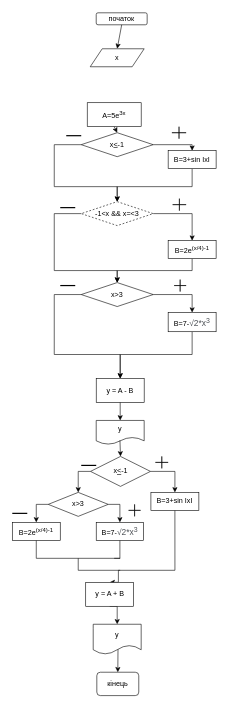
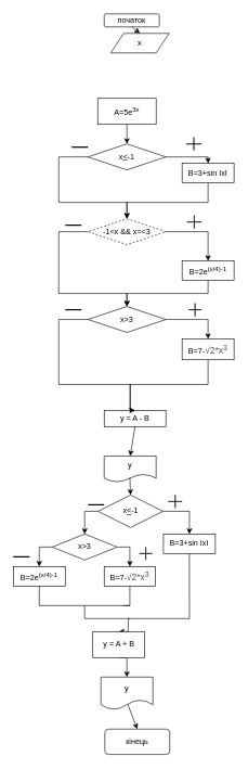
- <mxCell id="3" value="x" style="shape=parallelogram;perimeter=parallelogramPerimeter;whiteSpace=wrap;html=1;fixedSize=1;" vertex="1" parent="1"><mxGeometry x="150" y="80" width="90" height="30" as="geometry" /></mxCell>
+ <mxCell id="3" value="x" style="shape=parallelogram;perimeter=parallelogramPerimeter;whiteSpace=wrap;html=1;fixedSize=1;" vertex="1" parent="1"><mxGeometry x="170" y="50" width="90" height="30" as="geometry" /></mxCell>
- <mxCell id="4" value="А=5e&lt;sup&gt;3x&lt;/sup&gt;" style="rounded=0;whiteSpace=wrap;html=1;" vertex="1" parent="1"><mxGeometry x="145" y="170" width="90" height="40" as="geometry" /></mxCell>
+ <mxCell id="4" value="А=5e&lt;sup&gt;3x&lt;/sup&gt;" style="rounded=0;whiteSpace=wrap;html=1;" vertex="1" parent="1"><mxGeometry x="150" y="150" width="90" height="40" as="geometry" /></mxCell>
- <mxCell id="18" value="y = A - B" style="rounded=0;whiteSpace=wrap;html=1;" vertex="1" parent="1"><mxGeometry x="160" y="630" width="80" height="40" as="geometry" /></mxCell>
+ <mxCell id="18" value="y = A - B" style="rounded=0;whiteSpace=wrap;html=1;" vertex="1" parent="1"><mxGeometry x="160" y="630" width="95" height="25" as="geometry" /></mxCell>
- <mxCell id="40" value="кінець" style="rounded=1;whiteSpace=wrap;html=1;" vertex="1" parent="1"><mxGeometry x="161" y="1120" width="70" height="39" as="geometry" /></mxCell>
+ <mxCell id="40" value="кінець" style="rounded=1;whiteSpace=wrap;html=1;" vertex="1" parent="1"><mxGeometry x="161" y="1120" width="100" height="39" as="geometry" /></mxCell>
